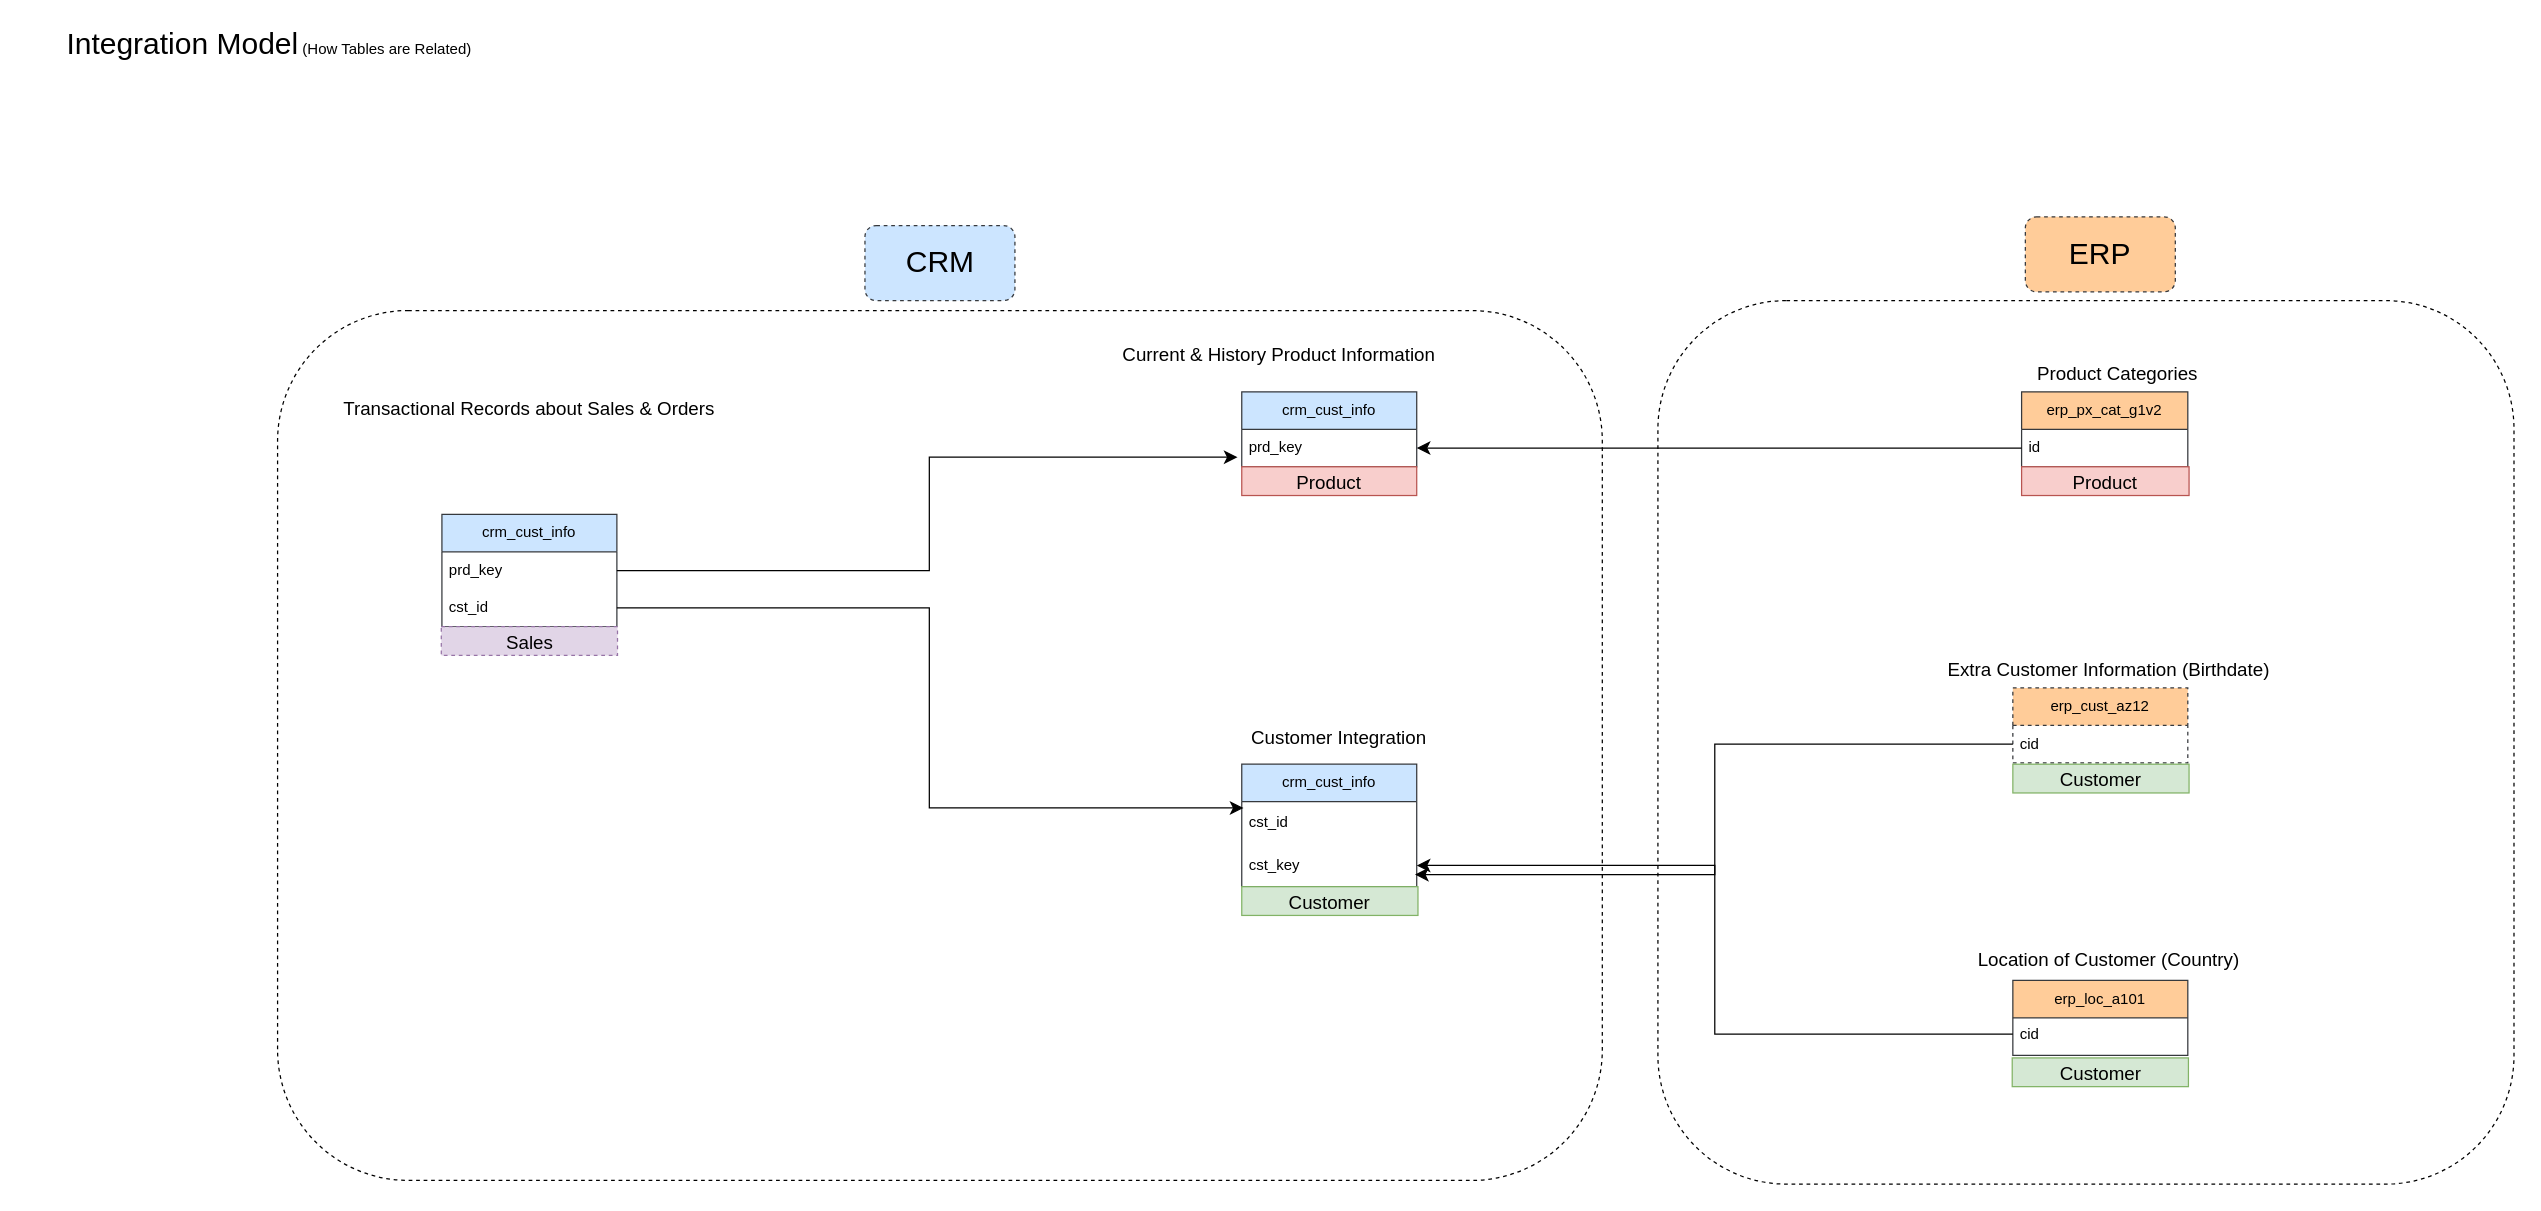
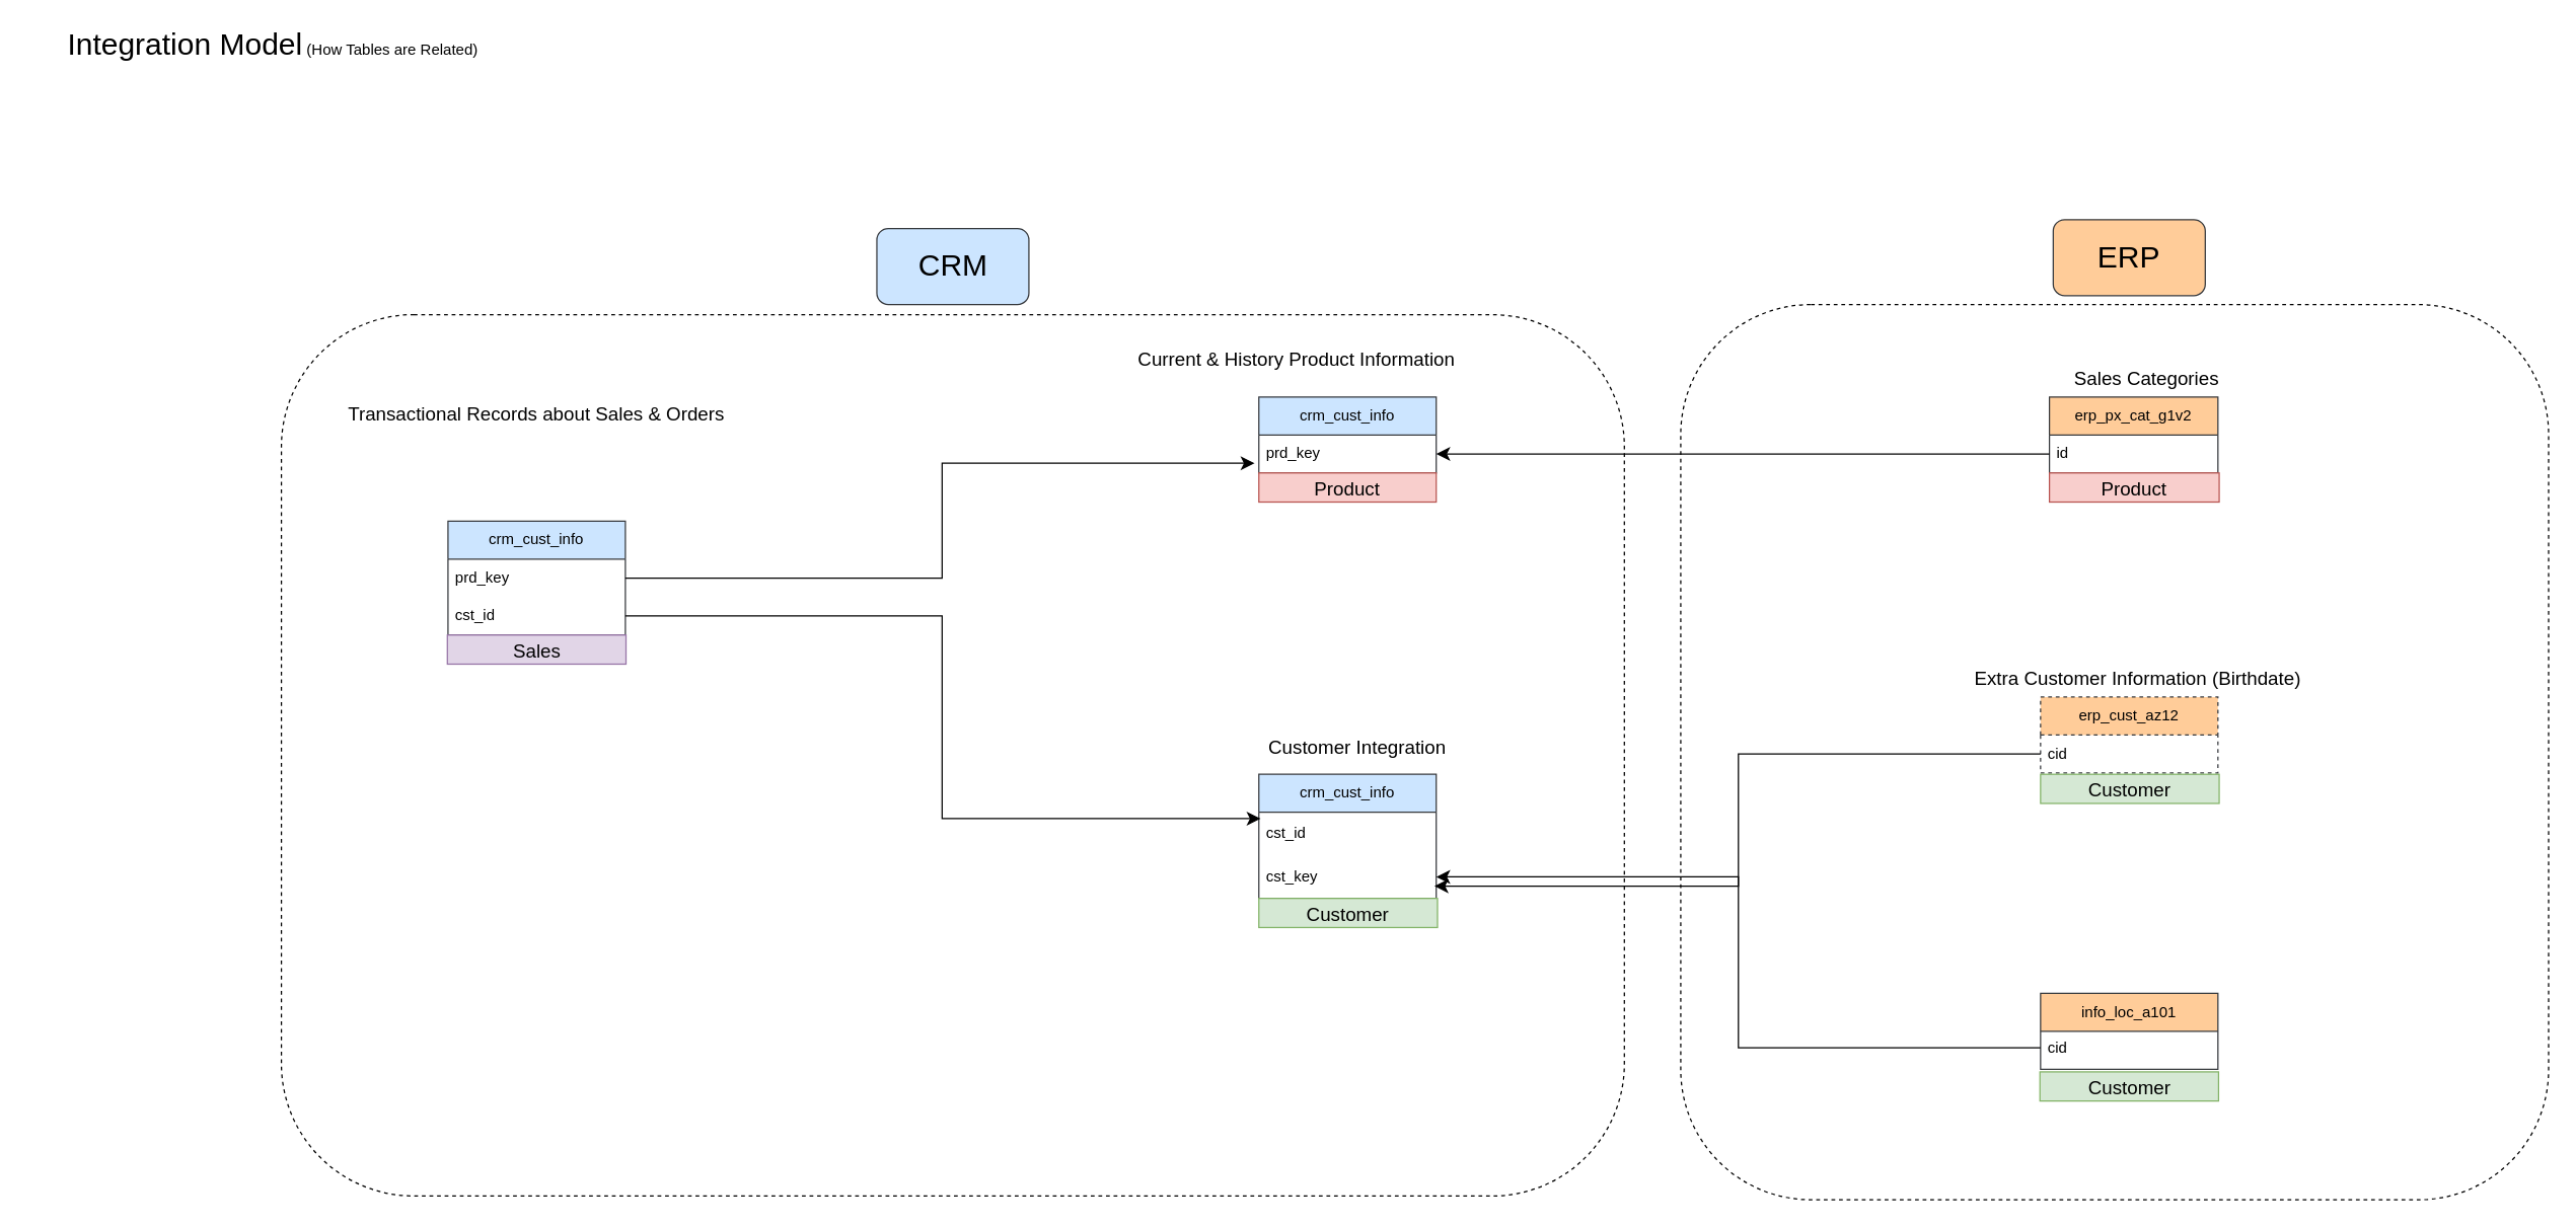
- <mxCell id="30" value="&lt;font style=&quot;font-size: 24px;&quot;&gt;ERP&lt;/font&gt;" style="rounded=1;whiteSpace=wrap;html=1;fillColor=#ffcc99;strokeColor=#36393d;dashed=1;" parent="1" vertex="1"><mxGeometry x="1620" y="173" width="120" height="60" as="geometry" /></mxCell>
+ <mxCell id="30" value="&lt;font style=&quot;font-size: 24px;&quot;&gt;ERP&lt;/font&gt;" style="rounded=1;whiteSpace=wrap;html=1;fillColor=#ffcc99;strokeColor=#36393d;" parent="1" vertex="1"><mxGeometry x="1620" y="173" width="120" height="60" as="geometry" /></mxCell>
- <mxCell id="28" value="&lt;font style=&quot;font-size: 24px;&quot;&gt;CRM&lt;/font&gt;" style="rounded=1;whiteSpace=wrap;html=1;fillColor=#cce5ff;strokeColor=#36393d;dashed=1;" parent="1" vertex="1"><mxGeometry x="691.5" y="180" width="120" height="60" as="geometry" /></mxCell>
+ <mxCell id="28" value="&lt;font style=&quot;font-size: 24px;&quot;&gt;CRM&lt;/font&gt;" style="rounded=1;whiteSpace=wrap;html=1;fillColor=#cce5ff;strokeColor=#36393d;" parent="1" vertex="1"><mxGeometry x="691.5" y="180" width="120" height="60" as="geometry" /></mxCell>
- <mxCell id="26" value="&lt;font style=&quot;font-size: 15px;&quot;&gt;Product Categories&lt;/font&gt;" style="text;align=center;verticalAlign=middle;spacingLeft=4;spacingRight=4;overflow=hidden;points=[[0,0.5],[1,0.5]];portConstraint=eastwest;rotatable=0;whiteSpace=wrap;html=1;" parent="1" vertex="1"><mxGeometry x="1513" y="283" width="362" height="30" as="geometry" /></mxCell>
+ <mxCell id="26" value="&lt;font style=&quot;font-size: 15px;&quot;&gt;Sales Categories&lt;/font&gt;" style="text;align=center;verticalAlign=middle;spacingLeft=4;spacingRight=4;overflow=hidden;points=[[0,0.5],[1,0.5]];portConstraint=eastwest;rotatable=0;whiteSpace=wrap;html=1;" parent="1" vertex="1"><mxGeometry x="1513" y="283" width="362" height="30" as="geometry" /></mxCell>
- <mxCell id="36" value="&lt;font style=&quot;font-size: 15px;&quot;&gt;Sales&lt;/font&gt;" style="rounded=0;whiteSpace=wrap;html=1;fillColor=#e1d5e7;strokeColor=#9673a6;dashed=1;" vertex="1" parent="1"><mxGeometry x="352.5" y="501" width="141" height="23" as="geometry" /></mxCell>
+ <mxCell id="36" value="&lt;font style=&quot;font-size: 15px;&quot;&gt;Sales&lt;/font&gt;" style="rounded=0;whiteSpace=wrap;html=1;fillColor=#e1d5e7;strokeColor=#9673a6;" vertex="1" parent="1"><mxGeometry x="352.5" y="501" width="141" height="23" as="geometry" /></mxCell>
- <mxCell id="21" value="&lt;font style=&quot;font-size: 15px;&quot;&gt;Location of Customer (Country)&lt;/font&gt;" style="text;align=center;verticalAlign=middle;spacingLeft=4;spacingRight=4;overflow=hidden;points=[[0,0.5],[1,0.5]];portConstraint=eastwest;rotatable=0;whiteSpace=wrap;html=1;" parent="1" vertex="1"><mxGeometry x="1506" y="752" width="362" height="30" as="geometry" /></mxCell>
- <mxCell id="20" value="erp_loc_a101" style="swimlane;fontStyle=0;childLayout=stackLayout;horizontal=1;startSize=30;horizontalStack=0;resizeParent=1;resizeParentMax=0;resizeLast=0;collapsible=1;marginBottom=0;whiteSpace=wrap;html=1;fillColor=#ffcc99;strokeColor=#36393d;" parent="1" vertex="1"><mxGeometry x="1610" y="784" width="140" height="60" as="geometry" /></mxCell>
+ <mxCell id="20" value="info_loc_a101" style="swimlane;fontStyle=0;childLayout=stackLayout;horizontal=1;startSize=30;horizontalStack=0;resizeParent=1;resizeParentMax=0;resizeLast=0;collapsible=1;marginBottom=0;whiteSpace=wrap;html=1;fillColor=#ffcc99;strokeColor=#36393d;" parent="1" vertex="1"><mxGeometry x="1610" y="784" width="140" height="60" as="geometry" /></mxCell>
